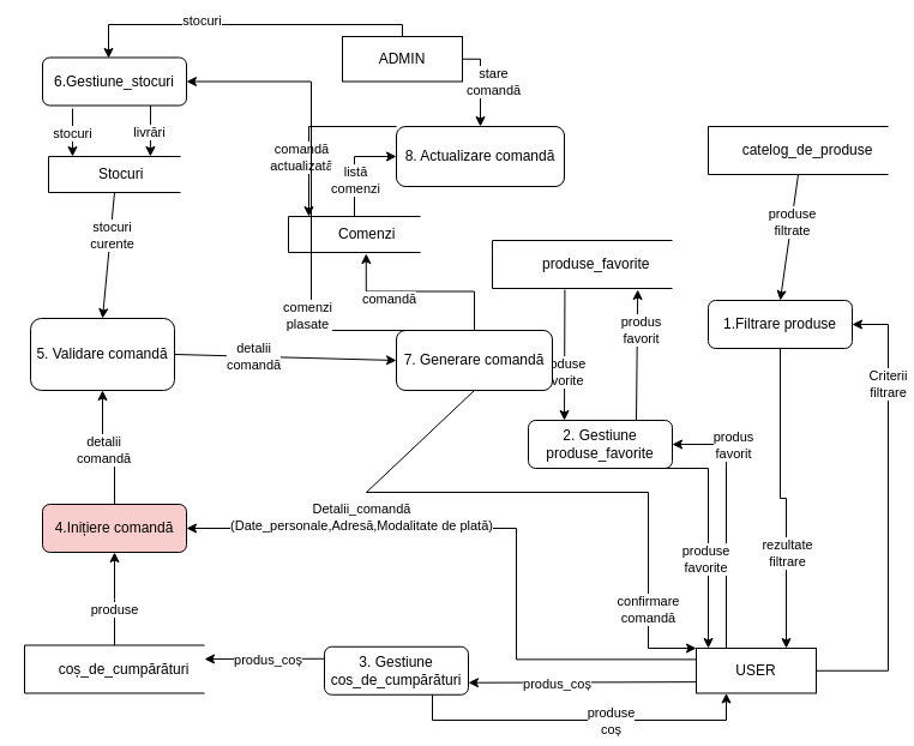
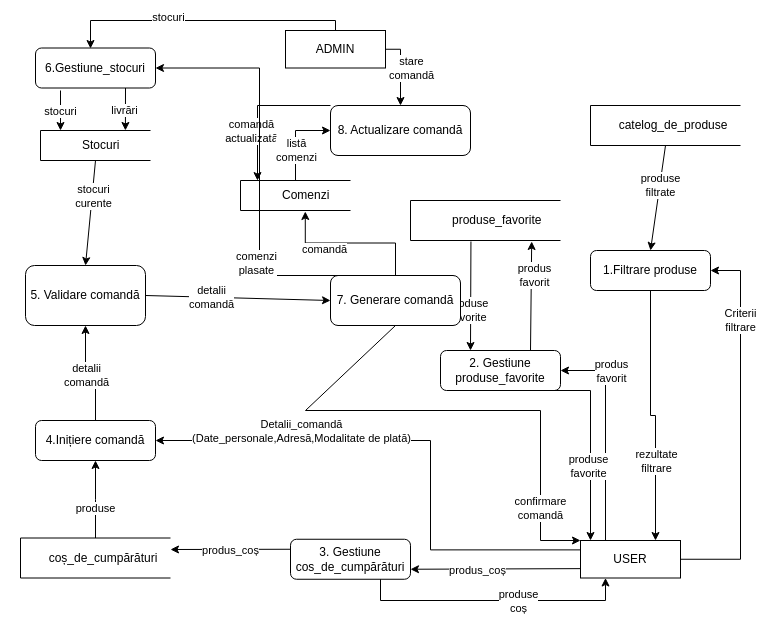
- <mxCell id="34" value="4.Inițiere comandă" style="rounded=1;whiteSpace=wrap;html=1;fillColor=#f8cecc;" parent="1" vertex="1"><mxGeometry x="35" y="420" width="120" height="40" as="geometry" /></mxCell>
+ <mxCell id="34" value="4.Inițiere comandă" style="rounded=1;whiteSpace=wrap;html=1;" parent="1" vertex="1"><mxGeometry x="35" y="420" width="120" height="40" as="geometry" /></mxCell>
- <mxCell id="22" value="3. Gestiune&lt;br&gt;cos_de_cumpărături" style="rounded=1;whiteSpace=wrap;html=1;" parent="1" vertex="1"><mxGeometry x="270" y="538.75" width="120" height="40" as="geometry" /></mxCell>
+ <mxCell id="22" value="3. Gestiune&lt;br&gt;cos_de_cumpărături" style="rounded=1;whiteSpace=wrap;html=1;" parent="1" vertex="1"><mxGeometry x="290" y="538.75" width="120" height="40" as="geometry" /></mxCell>
